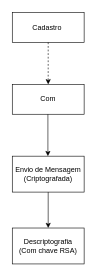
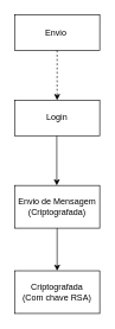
- <mxCell id="2" value="Cadastro&amp;nbsp;" style="rounded=0;whiteSpace=wrap;html=1;" vertex="1" parent="1"><mxGeometry x="20" y="20" width="120" height="50" as="geometry" /></mxCell>
+ <mxCell id="2" value="Envio&amp;nbsp;" style="rounded=0;whiteSpace=wrap;html=1;" vertex="1" parent="1"><mxGeometry x="20" y="20" width="120" height="50" as="geometry" /></mxCell>
- <mxCell id="3" value="Com" style="rounded=0;whiteSpace=wrap;html=1;" vertex="1" parent="1"><mxGeometry x="20" y="140" width="120" height="50" as="geometry" /></mxCell>
+ <mxCell id="3" value="Login" style="rounded=0;whiteSpace=wrap;html=1;" vertex="1" parent="1"><mxGeometry x="20" y="140" width="120" height="50" as="geometry" /></mxCell>
- <mxCell id="5" value="Descriptografia&lt;div&gt;(Com chave RSA)&lt;/div&gt;" style="rounded=0;whiteSpace=wrap;html=1;" vertex="1" parent="1"><mxGeometry x="20" y="380" width="120" height="60" as="geometry" /></mxCell>
+ <mxCell id="5" value="Criptografada&lt;div&gt;(Com chave RSA)&lt;/div&gt;" style="rounded=0;whiteSpace=wrap;html=1;" vertex="1" parent="1"><mxGeometry x="20" y="380" width="120" height="60" as="geometry" /></mxCell>
